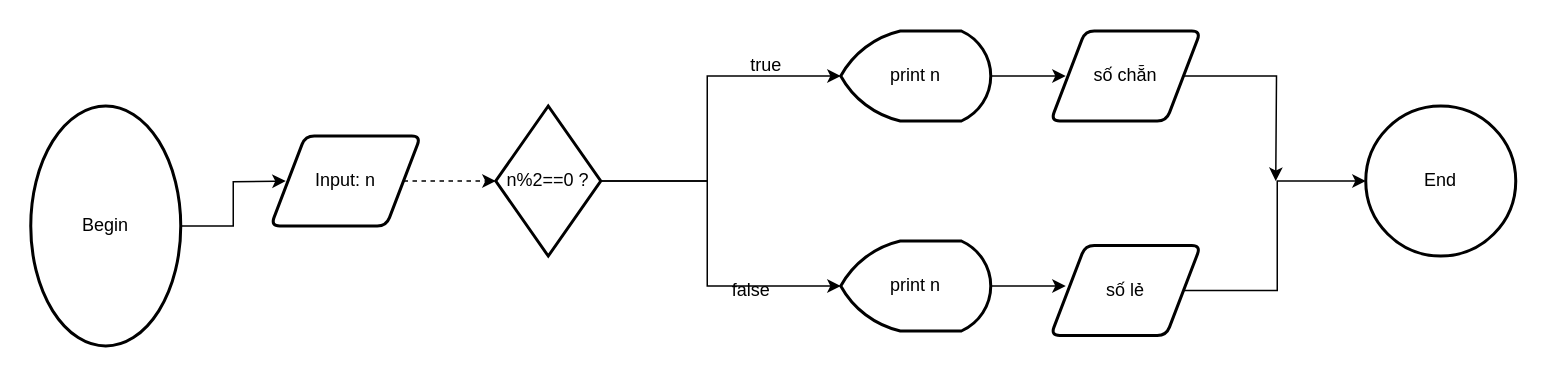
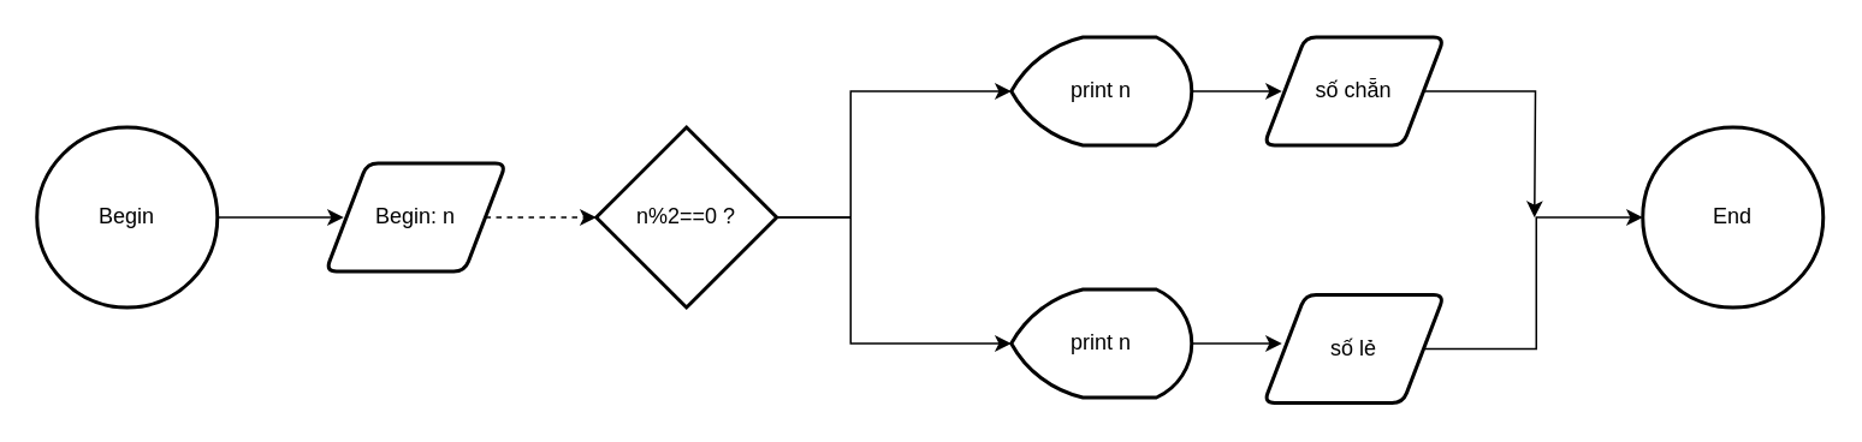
- <mxCell id="9" value="true" style="text;html=1;align=center;verticalAlign=middle;resizable=0;points=[];autosize=1;strokeColor=none;fillColor=none;" vertex="1" parent="1"><mxGeometry x="490" y="28" width="40" height="30" as="geometry" /></mxCell>
- <mxCell id="4" value="Input: n" style="shape=parallelogram;html=1;strokeWidth=2;perimeter=parallelogramPerimeter;whiteSpace=wrap;rounded=1;arcSize=12;size=0.23;" vertex="1" parent="1"><mxGeometry x="180" y="90" width="100" height="60" as="geometry" /></mxCell>
+ <mxCell id="4" value="Begin: n" style="shape=parallelogram;html=1;strokeWidth=2;perimeter=parallelogramPerimeter;whiteSpace=wrap;rounded=1;arcSize=12;size=0.23;" vertex="1" parent="1"><mxGeometry x="180" y="90" width="100" height="60" as="geometry" /></mxCell>
- <mxCell id="7" value="n%2==0 ?" style="strokeWidth=2;html=1;shape=mxgraph.flowchart.decision;whiteSpace=wrap;" vertex="1" parent="1"><mxGeometry x="330" y="70" width="70" height="100" as="geometry" /></mxCell>
+ <mxCell id="7" value="n%2==0 ?" style="strokeWidth=2;html=1;shape=mxgraph.flowchart.decision;whiteSpace=wrap;" vertex="1" parent="1"><mxGeometry x="330" y="70" width="100" height="100" as="geometry" /></mxCell>
- <mxCell id="3" value="Begin" style="strokeWidth=2;html=1;shape=mxgraph.flowchart.start_2;whiteSpace=wrap;" vertex="1" parent="1"><mxGeometry x="20" y="70" width="100" height="160" as="geometry" /></mxCell>
+ <mxCell id="3" value="Begin" style="strokeWidth=2;html=1;shape=mxgraph.flowchart.start_2;whiteSpace=wrap;" vertex="1" parent="1"><mxGeometry x="20" y="70" width="100" height="100" as="geometry" /></mxCell>
- <mxCell id="10" value="false" style="text;html=1;align=center;verticalAlign=middle;resizable=0;points=[];autosize=1;strokeColor=none;fillColor=none;" vertex="1" parent="1"><mxGeometry x="475" y="178" width="50" height="30" as="geometry" /></mxCell>
